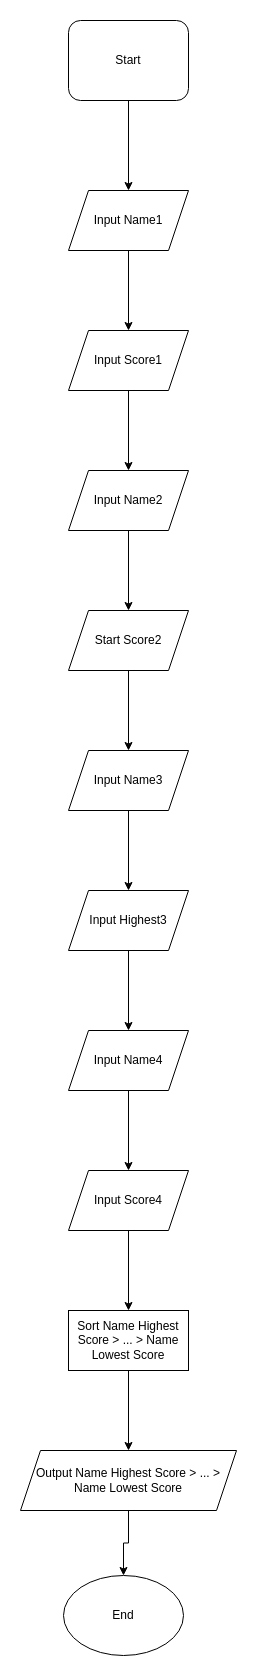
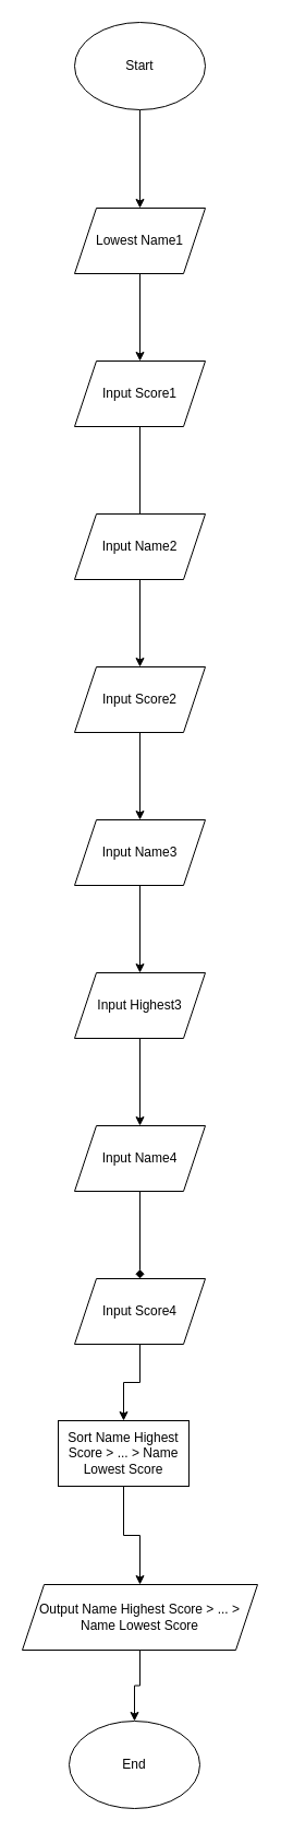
- <mxCell id="3" value="Start" style="whiteSpace=wrap;html=1;rounded=1;" vertex="1" parent="1"><mxGeometry x="68" y="20" width="120" height="80" as="geometry" /></mxCell>
+ <mxCell id="3" value="Start" style="ellipse;whiteSpace=wrap;html=1;" vertex="1" parent="1"><mxGeometry x="68" y="20" width="120" height="80" as="geometry" /></mxCell>
- <mxCell id="5" value="Input Name1" style="shape=parallelogram;perimeter=parallelogramPerimeter;whiteSpace=wrap;html=1;fixedSize=1;" vertex="1" parent="1"><mxGeometry x="68" y="190" width="120" height="60" as="geometry" /></mxCell>
+ <mxCell id="5" value="Lowest Name1" style="shape=parallelogram;perimeter=parallelogramPerimeter;whiteSpace=wrap;html=1;fixedSize=1;" vertex="1" parent="1"><mxGeometry x="68" y="190" width="120" height="60" as="geometry" /></mxCell>
- <mxCell id="6" value="" style="edgeStyle=orthogonalEdgeStyle;rounded=0;orthogonalLoop=1;jettySize=auto;html=1;" edge="1" parent="1" source="7" target="9"><mxGeometry relative="1" as="geometry" /></mxCell>
+ <mxCell id="6" value="" style="edgeStyle=orthogonalEdgeStyle;rounded=0;orthogonalLoop=1;jettySize=auto;html=1;endArrow=none;" edge="1" parent="1" source="7" target="9"><mxGeometry relative="1" as="geometry" /></mxCell>
- <mxCell id="11" value="Start Score2" style="shape=parallelogram;perimeter=parallelogramPerimeter;whiteSpace=wrap;html=1;fixedSize=1;" vertex="1" parent="1"><mxGeometry x="68" y="610" width="120" height="60" as="geometry" /></mxCell>
+ <mxCell id="11" value="Input Score2" style="shape=parallelogram;perimeter=parallelogramPerimeter;whiteSpace=wrap;html=1;fixedSize=1;" vertex="1" parent="1"><mxGeometry x="68" y="610" width="120" height="60" as="geometry" /></mxCell>
- <mxCell id="16" value="" style="edgeStyle=orthogonalEdgeStyle;rounded=0;orthogonalLoop=1;jettySize=auto;html=1;" edge="1" parent="1" source="17" target="19"><mxGeometry relative="1" as="geometry" /></mxCell>
+ <mxCell id="16" value="" style="edgeStyle=orthogonalEdgeStyle;rounded=0;orthogonalLoop=1;jettySize=auto;html=1;endArrow=diamond;" edge="1" parent="1" source="17" target="19"><mxGeometry relative="1" as="geometry" /></mxCell>
- <mxCell id="21" value="Sort Name Highest Score &amp;gt; ... &amp;gt; Name Lowest Score" style="whiteSpace=wrap;html=1;" vertex="1" parent="1"><mxGeometry x="68" y="1310" width="120" height="60" as="geometry" /></mxCell>
+ <mxCell id="21" value="Sort Name Highest Score &amp;gt; ... &amp;gt; Name Lowest Score" style="whiteSpace=wrap;html=1;" vertex="1" parent="1"><mxGeometry x="53" y="1300" width="120" height="60" as="geometry" /></mxCell>
